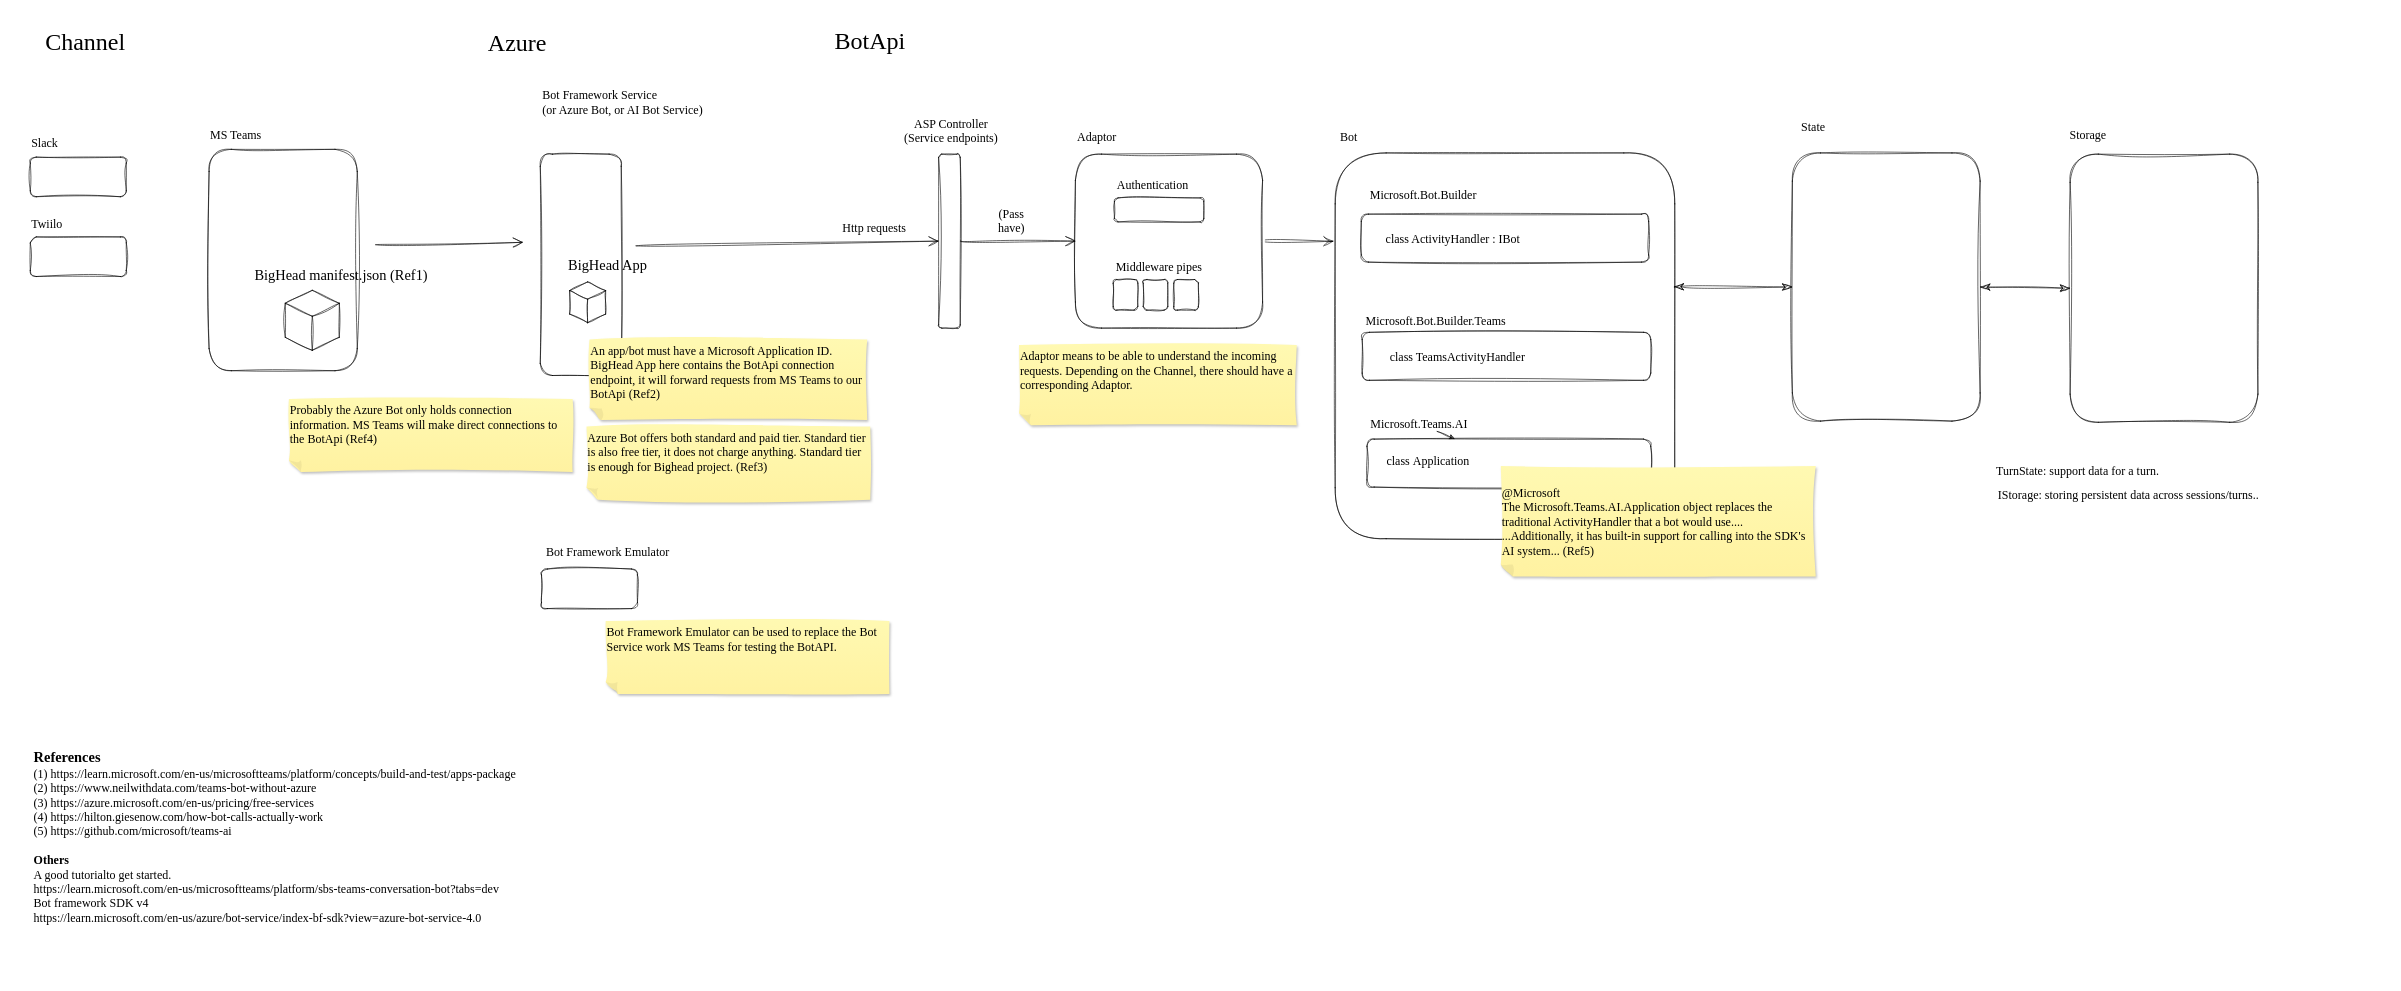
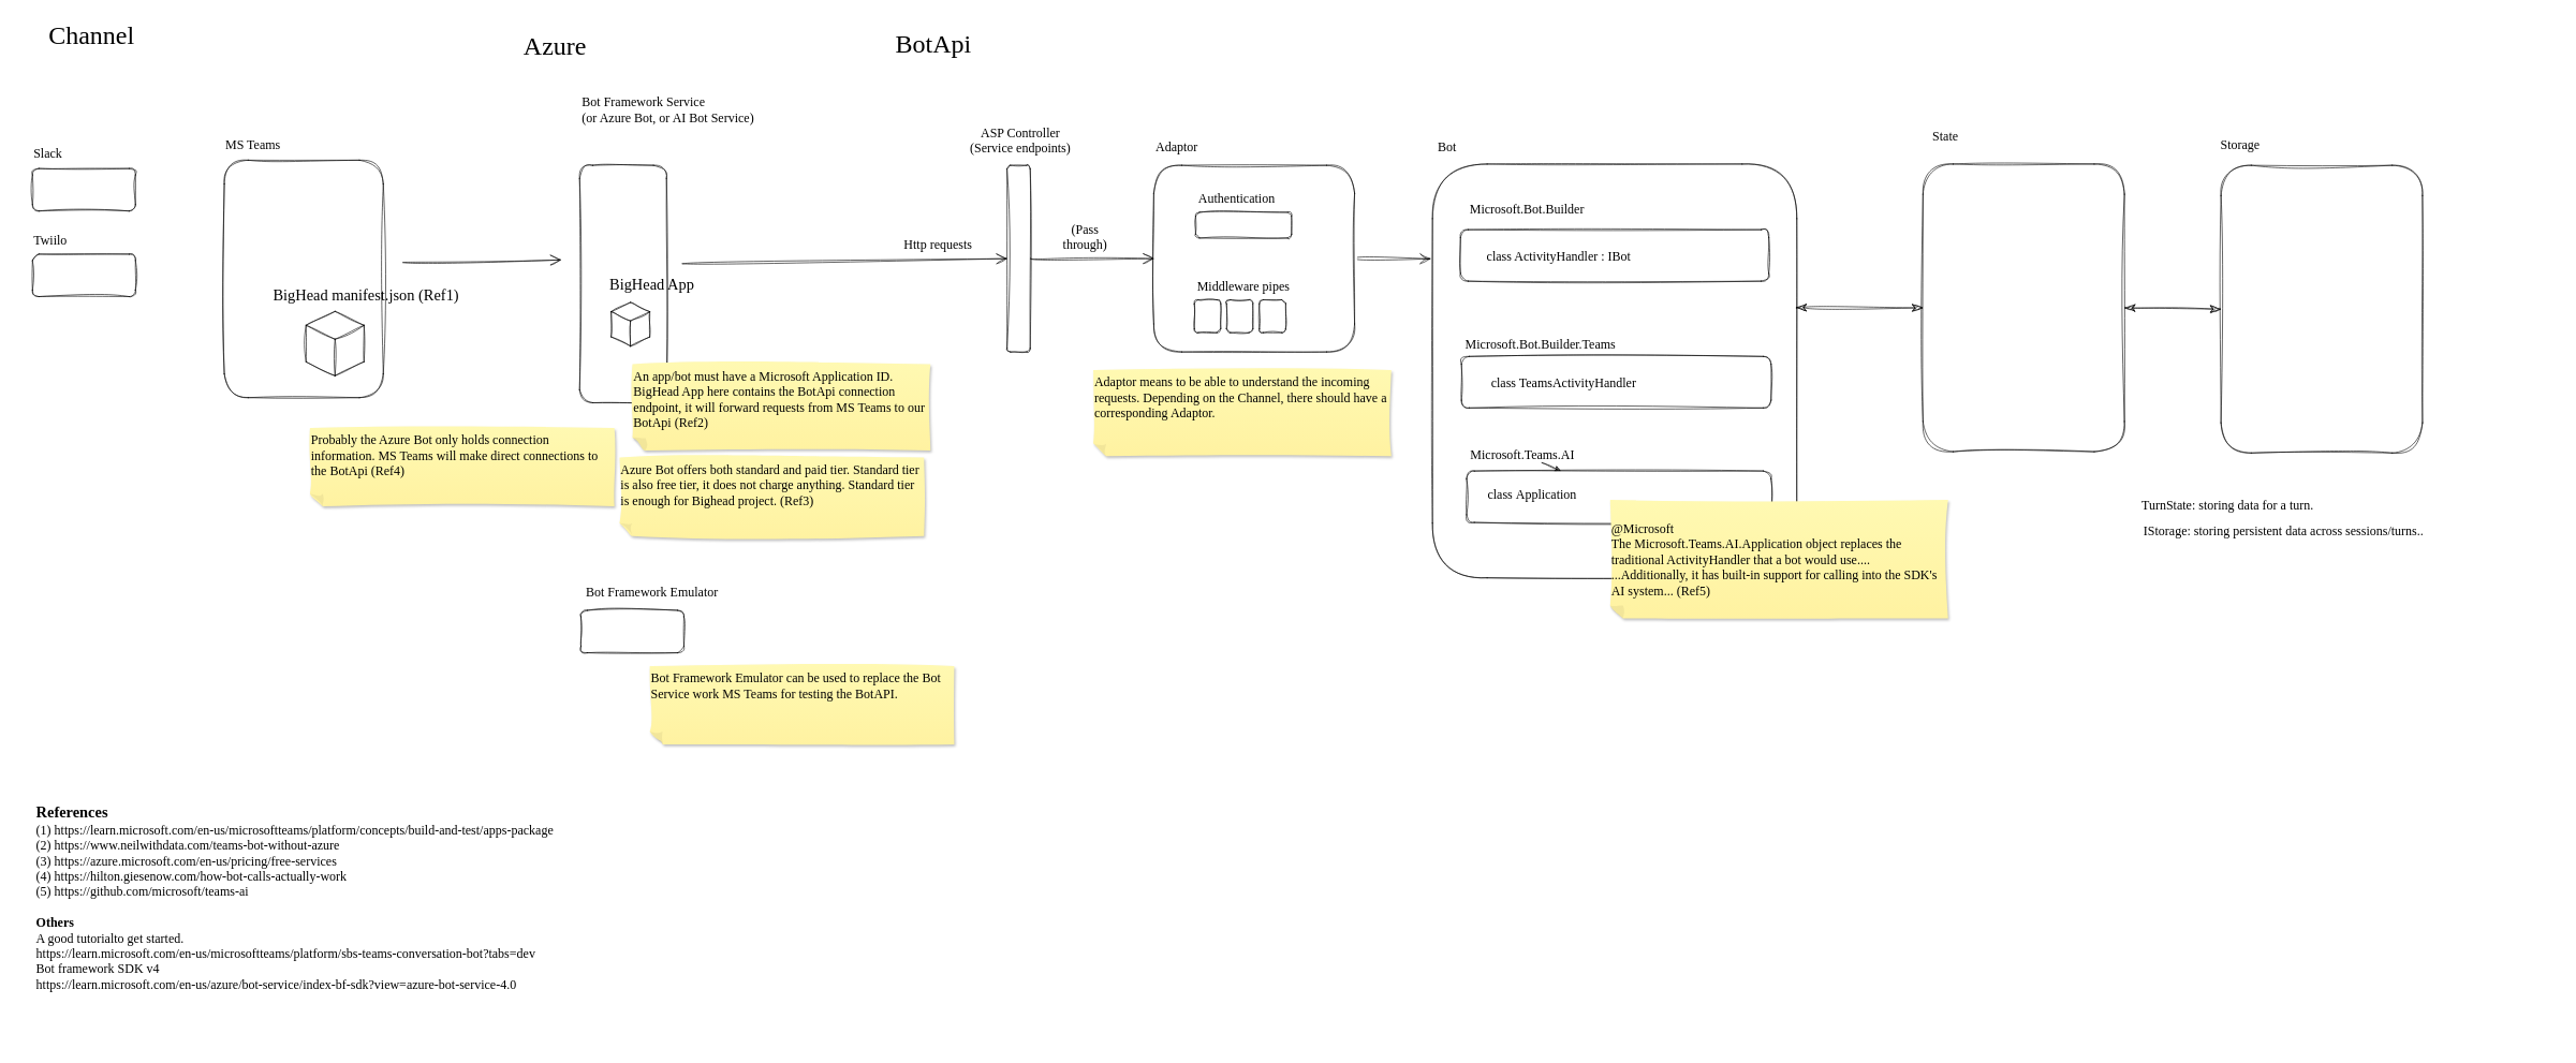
- <mxCell id="23" value="Channel" style="text;strokeColor=none;fillColor=none;html=1;align=center;verticalAlign=middle;whiteSpace=wrap;rounded=1;fontSize=40;fontFamily=Architects Daughter;fontSource=https%3A%2F%2Ffonts.googleapis.com%2Fcss%3Ffamily%3DArchitects%2BDaughter;sketch=1;curveFitting=1;jiggle=2;" parent="1" vertex="1"><mxGeometry x="20" y="29" width="244" height="80" as="geometry" /></mxCell>
+ <mxCell id="23" value="Channel" style="text;strokeColor=none;fillColor=none;html=1;align=center;verticalAlign=middle;whiteSpace=wrap;rounded=1;fontSize=40;fontFamily=Architects Daughter;fontSource=https%3A%2F%2Ffonts.googleapis.com%2Fcss%3Ffamily%3DArchitects%2BDaughter;sketch=1;curveFitting=1;jiggle=2;" parent="1" vertex="1"><mxGeometry x="20" y="14" width="244" height="80" as="geometry" /></mxCell>
- <mxCell id="13" value="(Pass have)" style="text;strokeColor=none;fillColor=none;html=1;align=center;verticalAlign=middle;whiteSpace=wrap;rounded=1;fontSize=20;fontFamily=Architects Daughter;fontSource=https%3A%2F%2Ffonts.googleapis.com%2Fcss%3Ffamily%3DArchitects%2BDaughter;sketch=1;curveFitting=1;jiggle=2;" parent="1" vertex="1"><mxGeometry x="1647" y="352" width="77" height="30" as="geometry" /></mxCell>
+ <mxCell id="13" value="(Pass through)" style="text;strokeColor=none;fillColor=none;html=1;align=center;verticalAlign=middle;whiteSpace=wrap;rounded=1;fontSize=20;fontFamily=Architects Daughter;fontSource=https%3A%2F%2Ffonts.googleapis.com%2Fcss%3Ffamily%3DArchitects%2BDaughter;sketch=1;curveFitting=1;jiggle=2;" parent="1" vertex="1"><mxGeometry x="1647" y="352" width="77" height="30" as="geometry" /></mxCell>
- <mxCell id="63" value="&lt;span style=&quot;font-size: 20px;&quot;&gt;Azure Bot offers both standard and paid tier. Standard tier is also free tier, it does not charge anything. Standard tier is enough for Bighead project. (Ref3)&lt;br&gt;&lt;/span&gt;" style="shape=note;whiteSpace=wrap;html=1;backgroundOutline=1;fontColor=#000000;darkOpacity=0.05;fillColor=#FFF9B2;strokeColor=none;fillStyle=solid;direction=west;gradientDirection=north;gradientColor=#FFF2A1;shadow=1;size=20;pointerEvents=1;hachureGap=4;fontFamily=Architects Daughter;fontSource=https%3A%2F%2Ffonts.googleapis.com%2Fcss%3Ffamily%3DArchitects%2BDaughter;align=left;rounded=1;sketch=1;curveFitting=1;jiggle=2;verticalAlign=top;" parent="1" vertex="1"><mxGeometry x="977" y="710" width="473" height="122" as="geometry" /></mxCell>
+ <mxCell id="63" value="&lt;span style=&quot;font-size: 20px;&quot;&gt;Azure Bot offers both standard and paid tier. Standard tier is also free tier, it does not charge anything. Standard tier is enough for Bighead project. (Ref3)&lt;br&gt;&lt;/span&gt;" style="shape=note;whiteSpace=wrap;html=1;backgroundOutline=1;fontColor=#000000;darkOpacity=0.05;fillColor=#FFF9B2;strokeColor=none;fillStyle=solid;direction=west;gradientDirection=north;gradientColor=#FFF2A1;shadow=1;size=20;pointerEvents=1;hachureGap=4;fontFamily=Architects Daughter;fontSource=https%3A%2F%2Ffonts.googleapis.com%2Fcss%3Ffamily%3DArchitects%2BDaughter;align=left;rounded=1;sketch=1;curveFitting=1;jiggle=2;verticalAlign=top;" parent="1" vertex="1"><mxGeometry x="962" y="710" width="473" height="122" as="geometry" /></mxCell>
- <mxCell id="35" value="TurnState: support data for a turn." style="text;strokeColor=none;fillColor=none;html=1;align=left;verticalAlign=middle;whiteSpace=wrap;rounded=1;fontSize=20;fontFamily=Architects Daughter;fontSource=https%3A%2F%2Ffonts.googleapis.com%2Fcss%3Ffamily%3DArchitects%2BDaughter;sketch=1;curveFitting=1;jiggle=2;" parent="34" vertex="1"><mxGeometry width="426" height="30" as="geometry" /></mxCell>
+ <mxCell id="35" value="TurnState: storing data for a turn." style="text;strokeColor=none;fillColor=none;html=1;align=left;verticalAlign=middle;whiteSpace=wrap;rounded=1;fontSize=20;fontFamily=Architects Daughter;fontSource=https%3A%2F%2Ffonts.googleapis.com%2Fcss%3Ffamily%3DArchitects%2BDaughter;sketch=1;curveFitting=1;jiggle=2;" parent="34" vertex="1"><mxGeometry width="426" height="30" as="geometry" /></mxCell>
